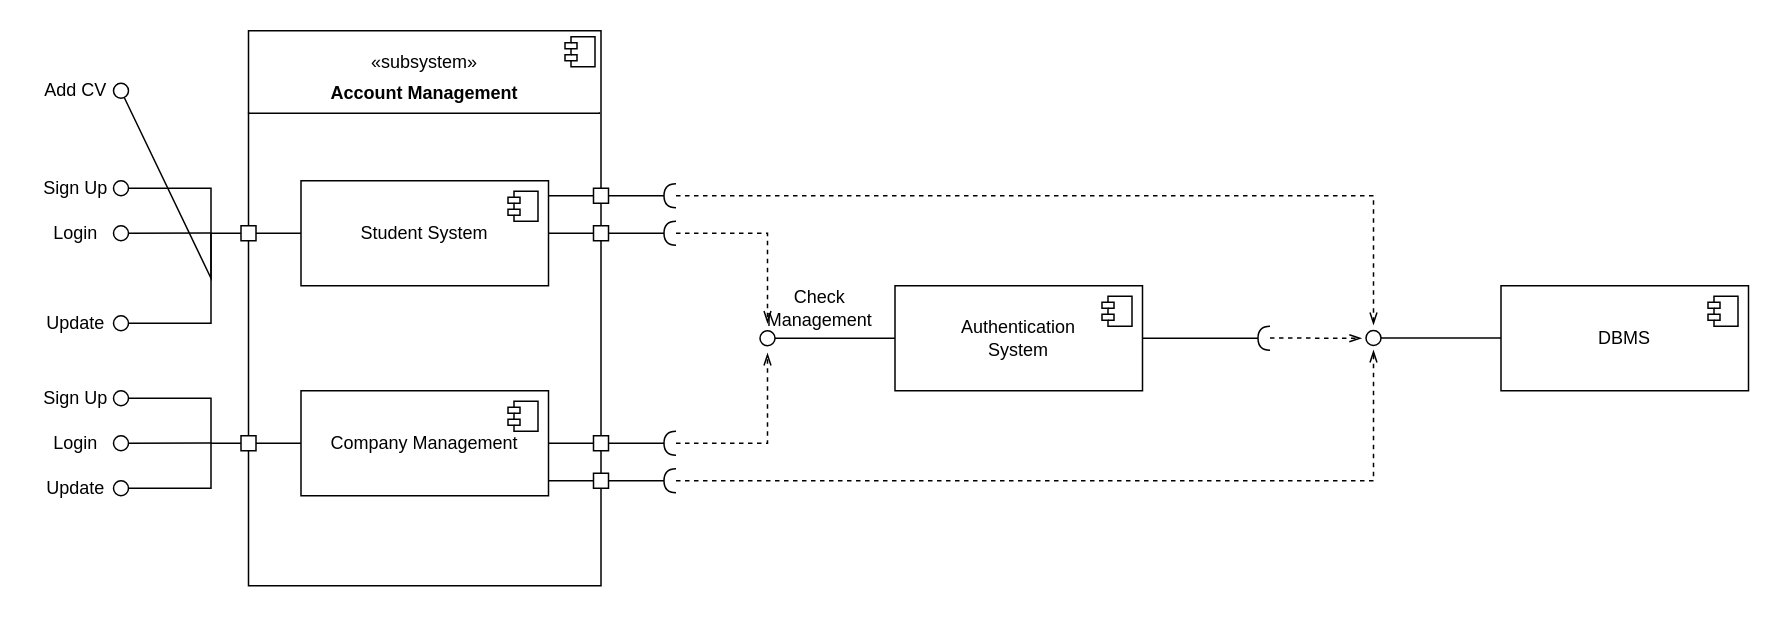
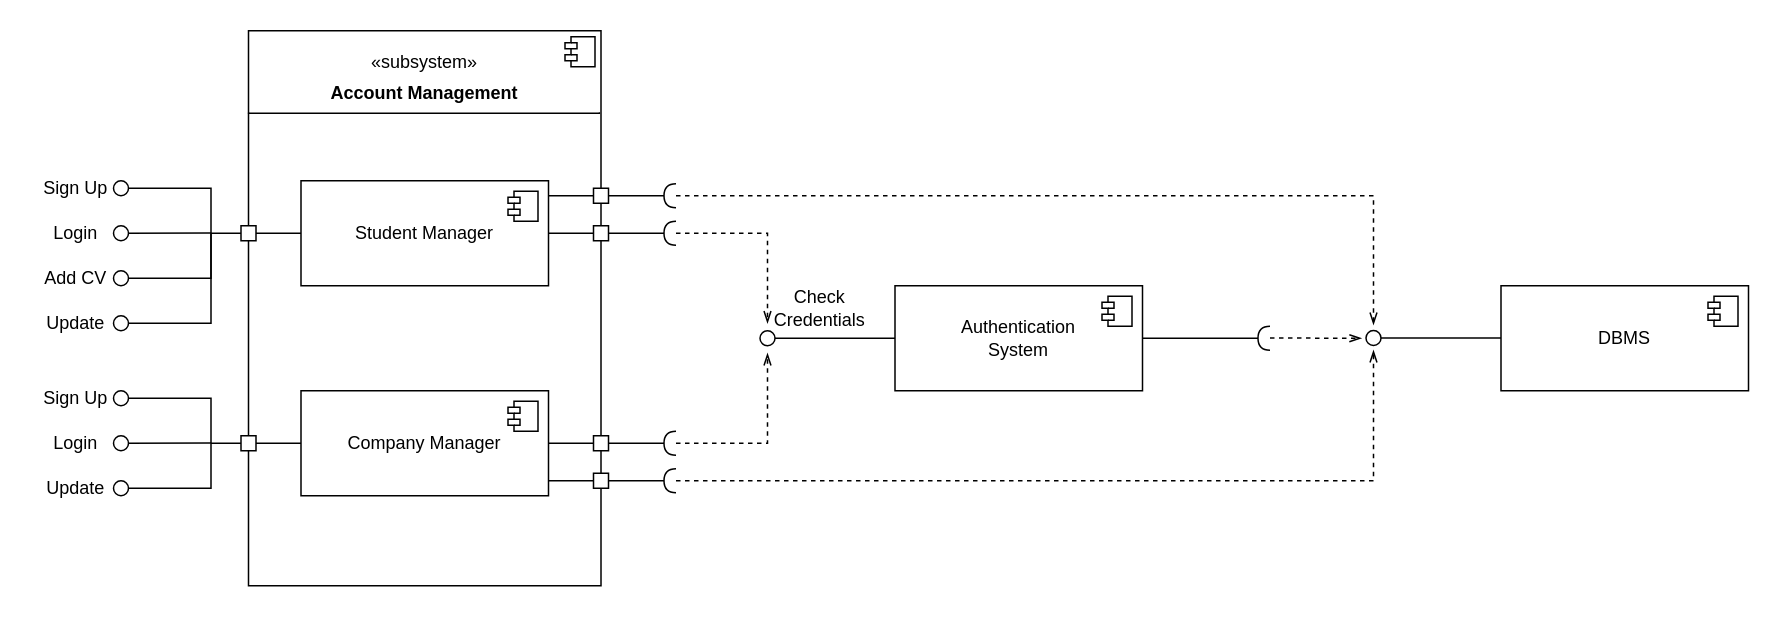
- <mxCell id="16" value="Add CV" style="text;html=1;align=center;verticalAlign=middle;whiteSpace=wrap;rounded=0;" parent="1" vertex="1"><mxGeometry x="20" y="45" width="60" height="30" as="geometry" /></mxCell>
+ <mxCell id="16" value="Add CV" style="text;html=1;align=center;verticalAlign=middle;whiteSpace=wrap;rounded=0;" parent="1" vertex="1"><mxGeometry x="20" y="170" width="60" height="30" as="geometry" /></mxCell>
- <mxCell id="4" value="&lt;div&gt;Student System&lt;/div&gt;" style="html=1;dropTarget=0;whiteSpace=wrap;" parent="1" vertex="1"><mxGeometry x="200" y="120" width="165" height="70" as="geometry" /></mxCell>
+ <mxCell id="4" value="&lt;div&gt;Student Manager&lt;/div&gt;" style="html=1;dropTarget=0;whiteSpace=wrap;" parent="1" vertex="1"><mxGeometry x="200" y="120" width="165" height="70" as="geometry" /></mxCell>
- <mxCell id="29" value="&lt;div&gt;Check Management&lt;/div&gt;" style="text;html=1;align=center;verticalAlign=middle;whiteSpace=wrap;rounded=0;" parent="1" vertex="1"><mxGeometry x="516" y="190" width="60" height="30" as="geometry" /></mxCell>
+ <mxCell id="29" value="&lt;div&gt;Check Credentials&lt;/div&gt;" style="text;html=1;align=center;verticalAlign=middle;whiteSpace=wrap;rounded=0;" parent="1" vertex="1"><mxGeometry x="516" y="190" width="60" height="30" as="geometry" /></mxCell>
- <mxCell id="6" value="&lt;div&gt;Company Management&lt;/div&gt;" style="html=1;dropTarget=0;whiteSpace=wrap;" parent="1" vertex="1"><mxGeometry x="200" y="260" width="165" height="70" as="geometry" /></mxCell>
+ <mxCell id="6" value="&lt;div&gt;Company Manager&lt;/div&gt;" style="html=1;dropTarget=0;whiteSpace=wrap;" parent="1" vertex="1"><mxGeometry x="200" y="260" width="165" height="70" as="geometry" /></mxCell>
